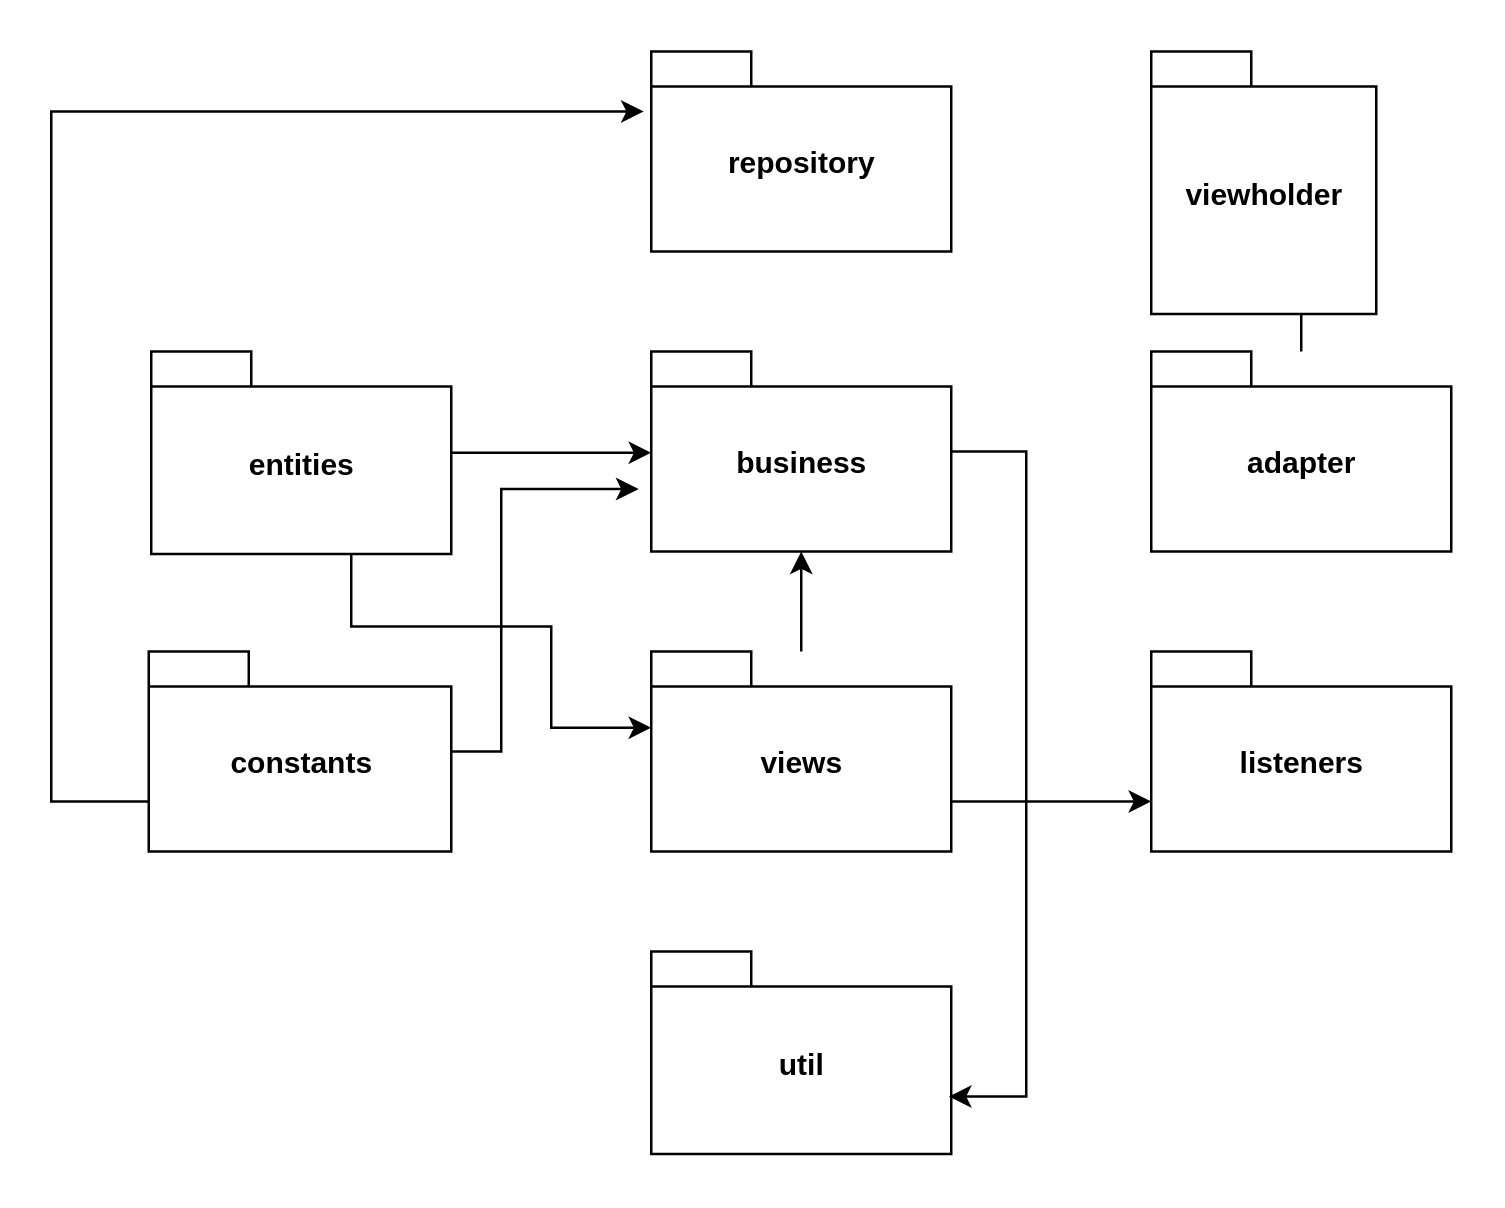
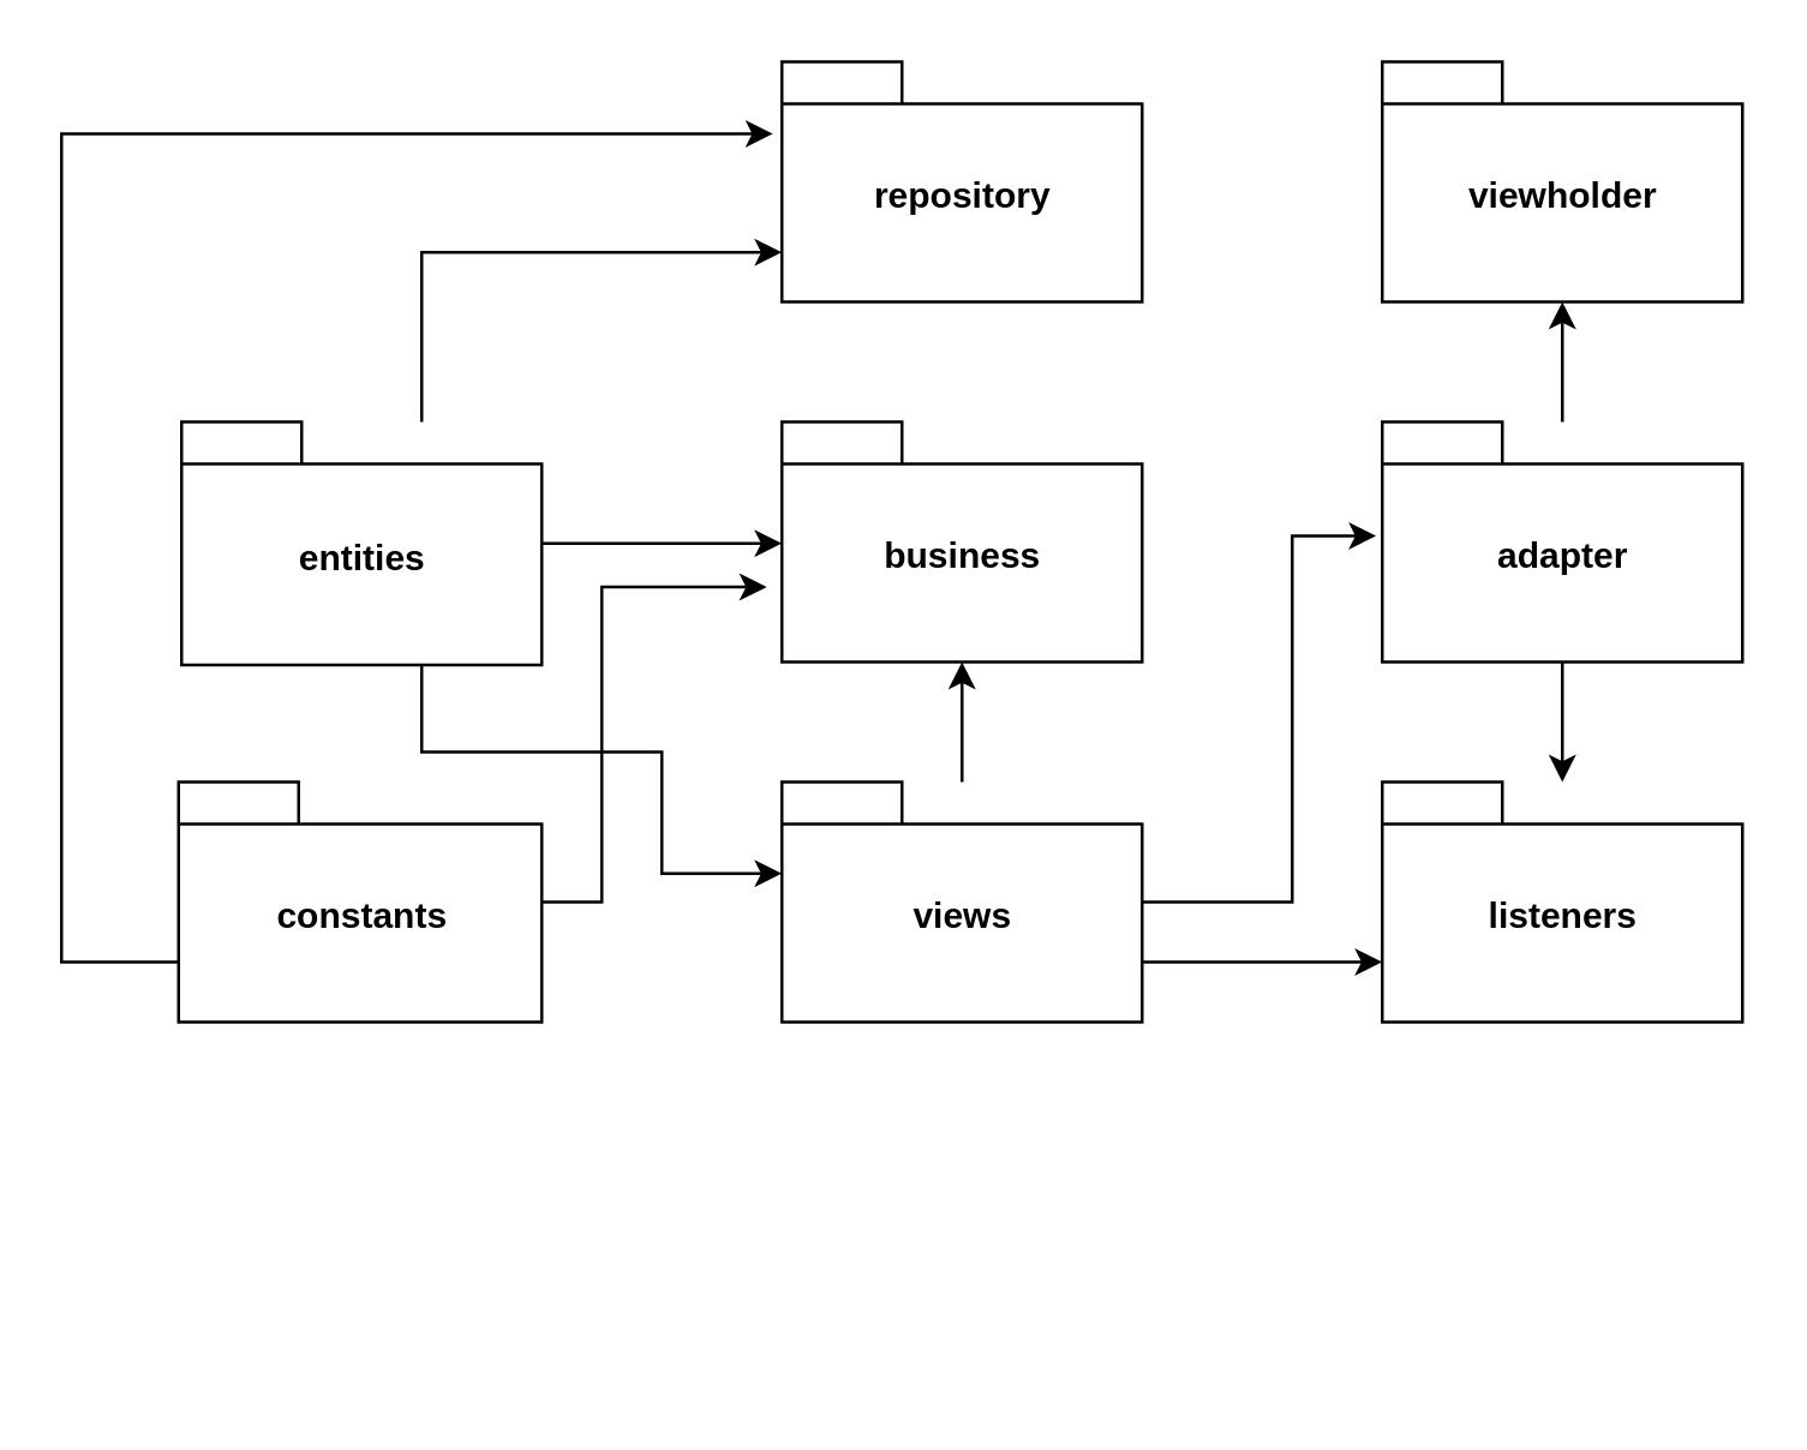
- <mxCell id="21" value="viewholder" style="shape=folder;fontStyle=1;spacingTop=10;tabWidth=40;tabHeight=14;tabPosition=left;html=1;" parent="1" vertex="1"><mxGeometry x="460" y="20" width="90" height="105" as="geometry" /></mxCell>
+ <mxCell id="21" value="viewholder" style="shape=folder;fontStyle=1;spacingTop=10;tabWidth=40;tabHeight=14;tabPosition=left;html=1;" parent="1" vertex="1"><mxGeometry x="460" y="20" width="120" height="80" as="geometry" /></mxCell>
+ <mxCell id="7" style="edgeStyle=orthogonalEdgeStyle;rounded=0;orthogonalLoop=1;jettySize=auto;html=1;entryX=0;entryY=0;entryDx=0;entryDy=63.5;entryPerimeter=0;" parent="1" source="8" target="16" edge="1"><mxGeometry relative="1" as="geometry"><Array as="points"><mxPoint x="140" y="84" /></Array></mxGeometry></mxCell>
- <mxCell id="14" style="edgeStyle=orthogonalEdgeStyle;rounded=0;orthogonalLoop=1;jettySize=auto;html=1;entryX=0.992;entryY=0.716;entryDx=0;entryDy=0;entryPerimeter=0;" parent="1" source="15" target="9" edge="1"><mxGeometry relative="1" as="geometry"><Array as="points"><mxPoint x="410" y="180" /><mxPoint x="410" y="438" /></Array></mxGeometry></mxCell>
+ <mxCell id="19" value="" style="edgeStyle=orthogonalEdgeStyle;rounded=0;orthogonalLoop=1;jettySize=auto;html=1;" parent="1" source="20" target="17" edge="1"><mxGeometry relative="1" as="geometry" /></mxCell>
+ <mxCell id="12" style="edgeStyle=orthogonalEdgeStyle;rounded=0;orthogonalLoop=1;jettySize=auto;html=1;entryX=-0.017;entryY=0.475;entryDx=0;entryDy=0;entryPerimeter=0;" parent="1" source="13" target="20" edge="1"><mxGeometry relative="1" as="geometry"><Array as="points"><mxPoint x="430" y="300" /><mxPoint x="430" y="178" /></Array></mxGeometry></mxCell>
- <mxCell id="9" value="util" style="shape=folder;fontStyle=1;spacingTop=10;tabWidth=40;tabHeight=14;tabPosition=left;html=1;" parent="1" vertex="1"><mxGeometry x="260" y="380" width="120" height="81" as="geometry" /></mxCell>
